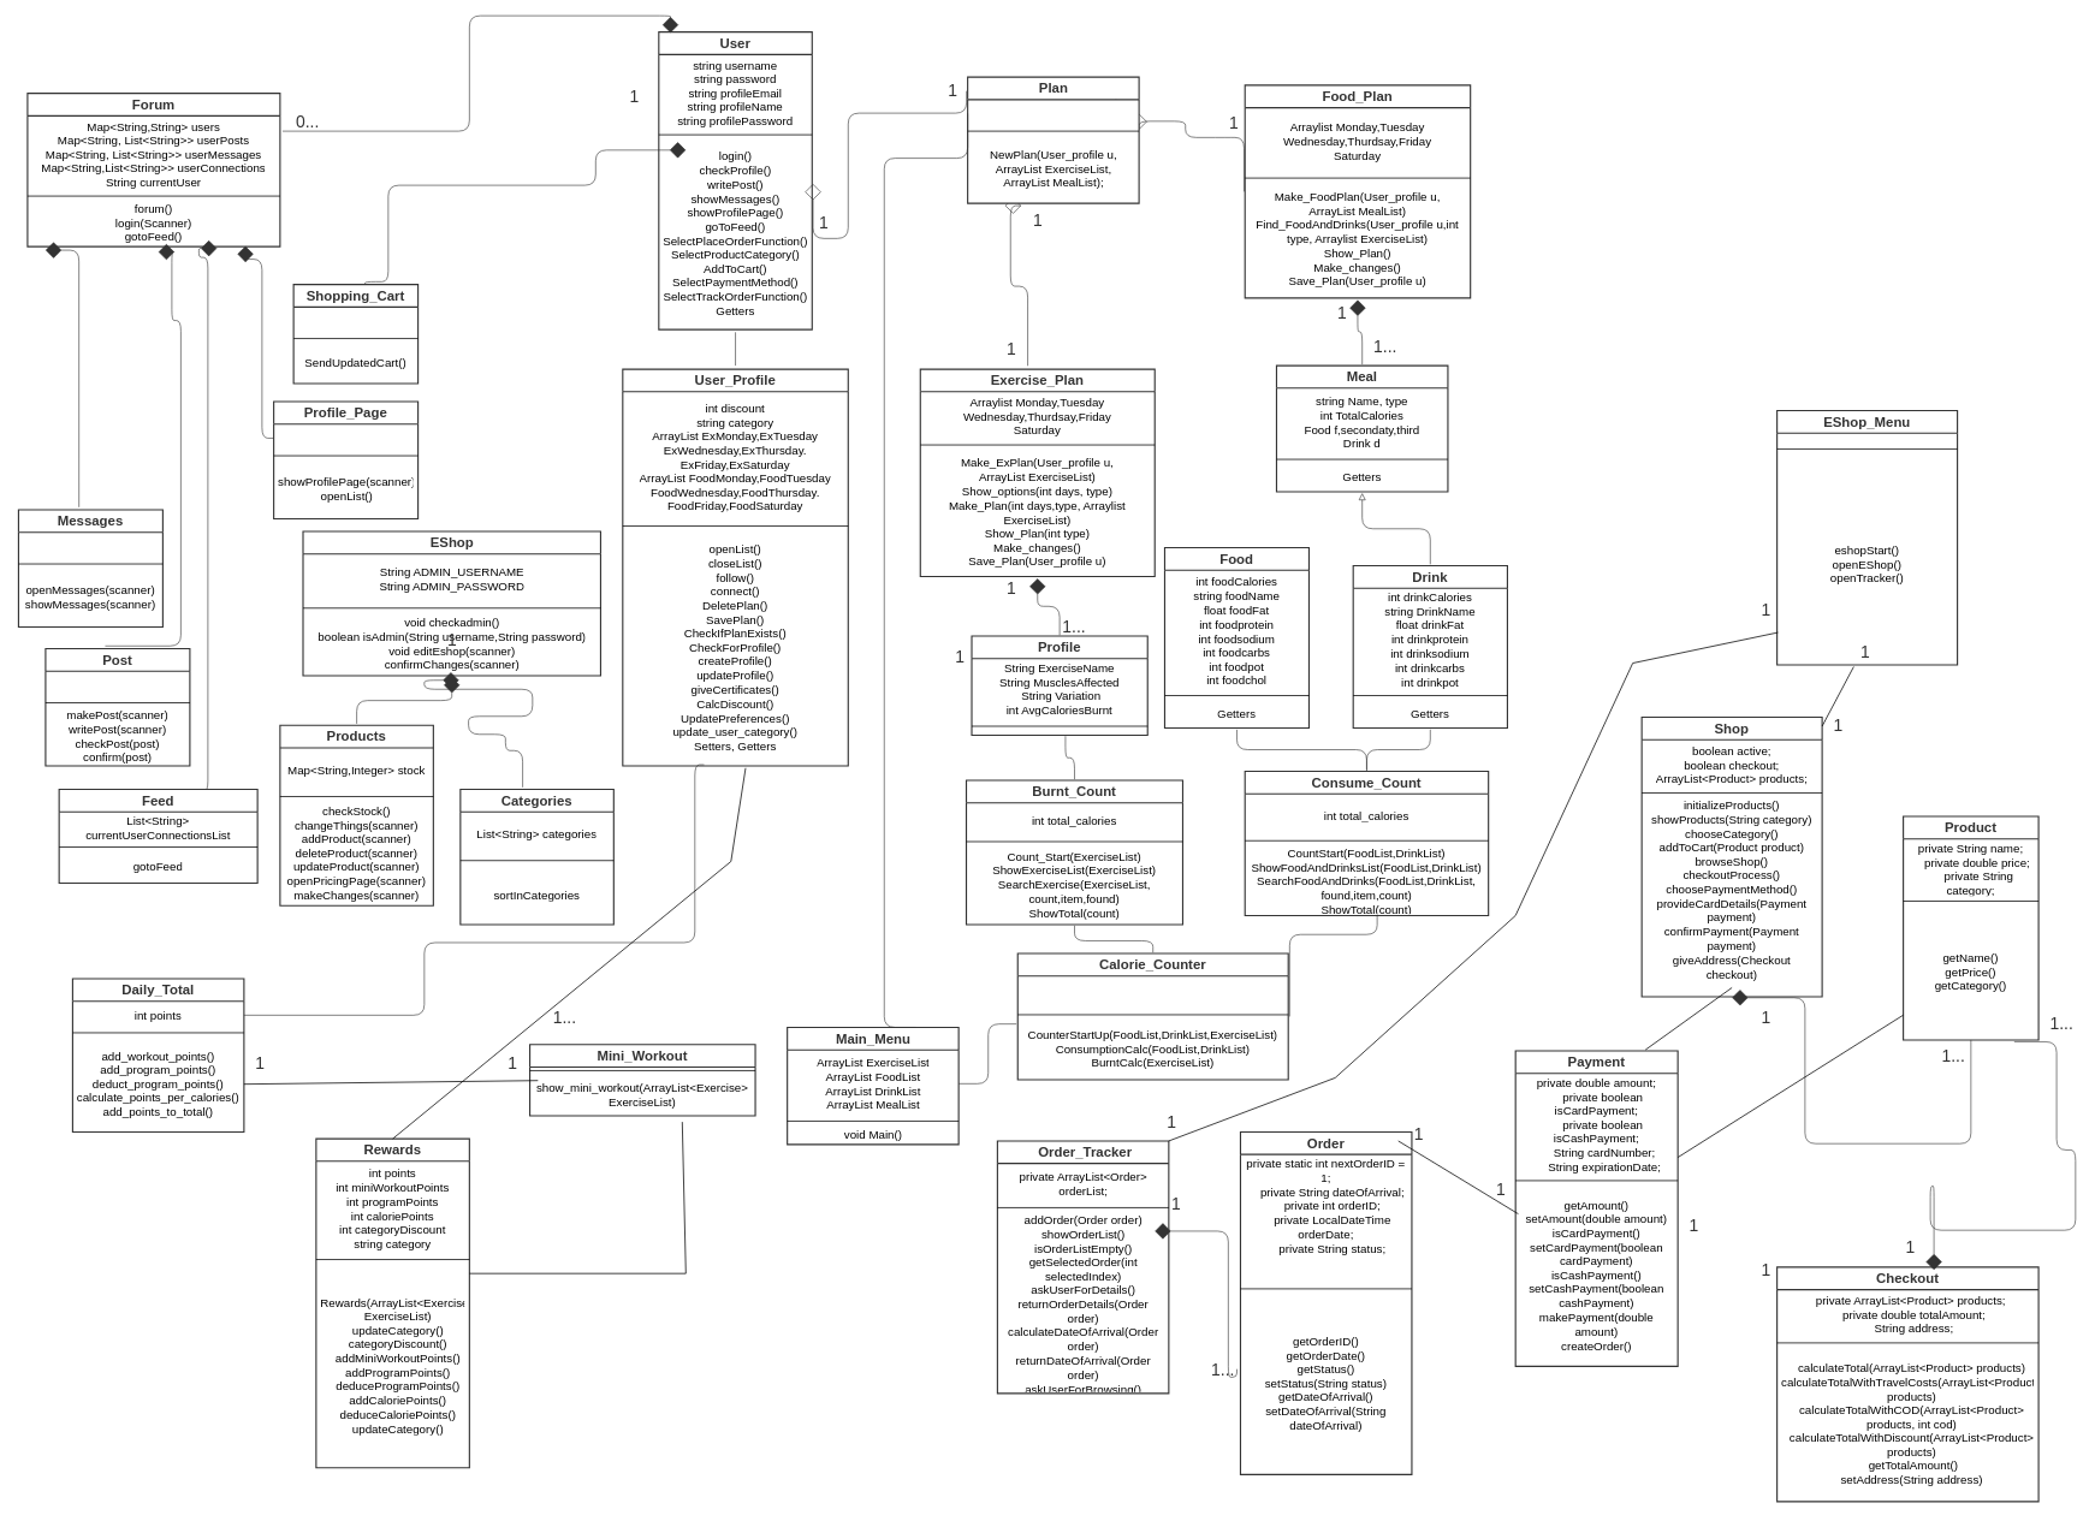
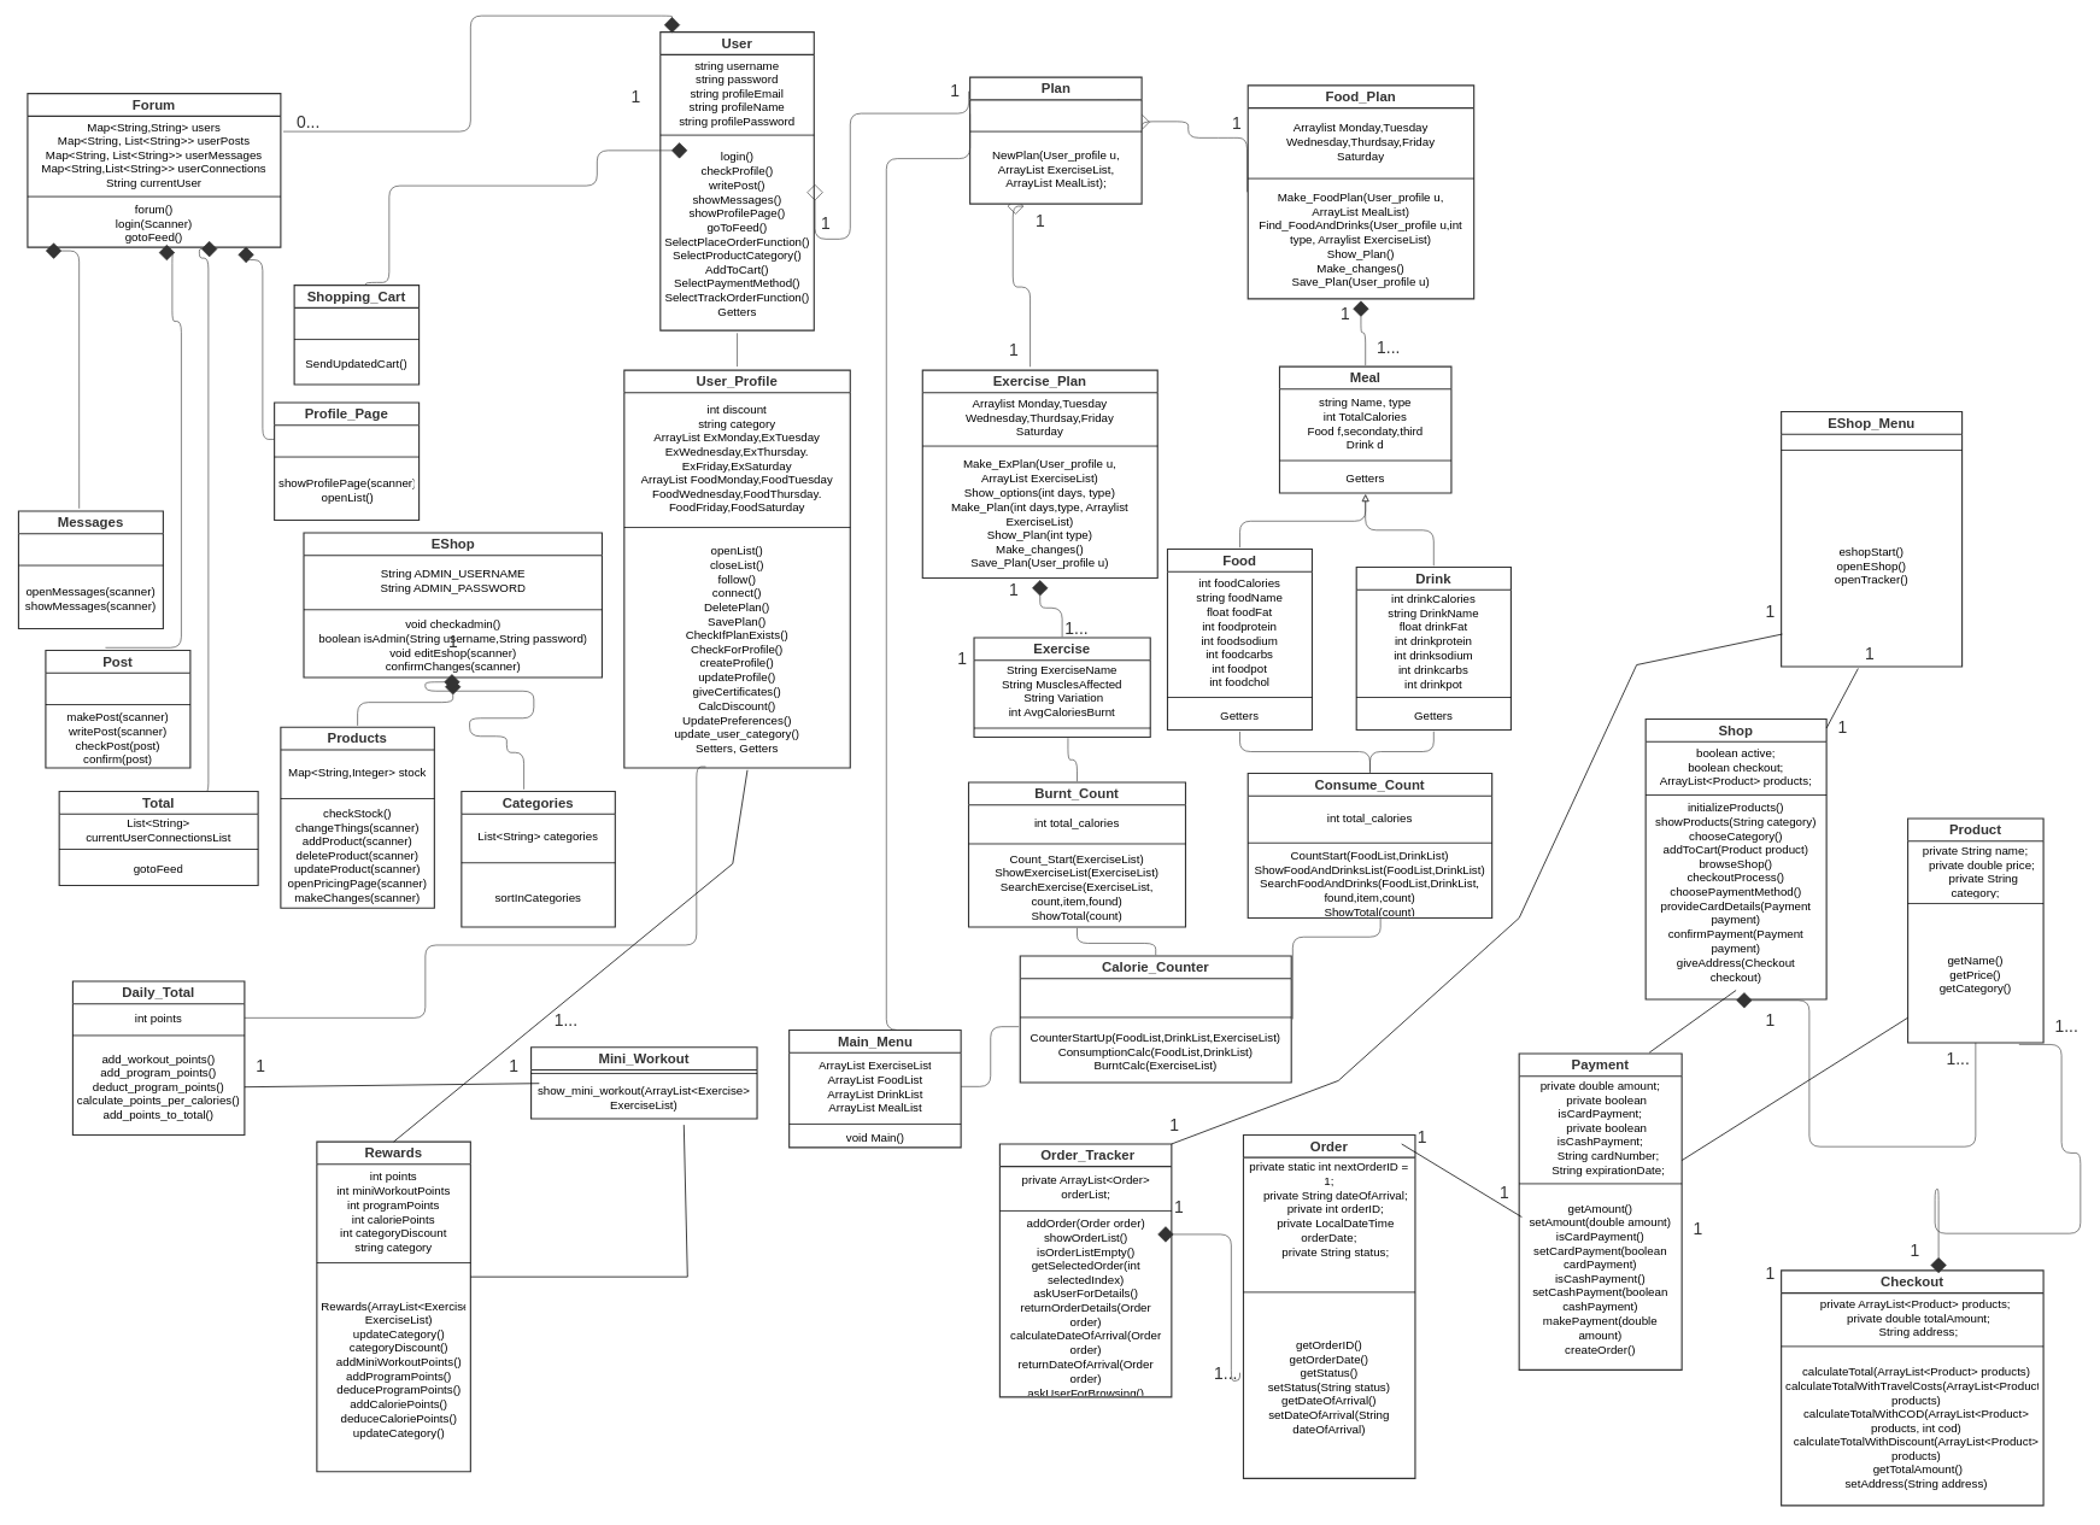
+ <mxCell id="33" value="" style="html=1;jettySize=18;whiteSpace=wrap;fontSize=13;strokeColor=#333333;strokeOpacity=100;strokeWidth=0.8;rounded=1;arcSize=24;edgeStyle=orthogonalEdgeStyle;startArrow=none;endArrow=block;endFill=0;exitX=0.5;exitY=-0.009;exitPerimeter=0;entryX=0.5;entryY=1.009;entryPerimeter=0;lucidId=XfgSdLchSI~7;" parent="1" source="6" target="14" edge="1"><mxGeometry width="100" height="100" relative="1" as="geometry"><Array as="points" /></mxGeometry></mxCell>
- <mxCell id="18" value="Profile" style="html=1;overflow=block;blockSpacing=1;swimlane;childLayout=stackLayout;horizontal=1;horizontalStack=0;resizeParent=1;resizeParentMax=0;resizeLast=0;collapsible=0;marginBottom=0;swimlaneFillColor=#ffffff;startSize=25;whiteSpace=wrap;fontSize=15.2;fontColor=#333333;fontStyle=1;align=center;spacing=0;strokeColor=#333333;strokeOpacity=100;fillOpacity=100;fillColor=#ffffff;strokeWidth=1.5;" parent="1" vertex="1"><mxGeometry x="1077" y="690" width="195" height="110" as="geometry" /></mxCell>
+ <mxCell id="18" value="Exercise" style="html=1;overflow=block;blockSpacing=1;swimlane;childLayout=stackLayout;horizontal=1;horizontalStack=0;resizeParent=1;resizeParentMax=0;resizeLast=0;collapsible=0;marginBottom=0;swimlaneFillColor=#ffffff;startSize=25;whiteSpace=wrap;fontSize=15.2;fontColor=#333333;fontStyle=1;align=center;spacing=0;strokeColor=#333333;strokeOpacity=100;fillOpacity=100;fillColor=#ffffff;strokeWidth=1.5;" parent="1" vertex="1"><mxGeometry x="1077" y="690" width="195" height="110" as="geometry" /></mxCell>
- <mxCell id="115" value="Feed" style="html=1;overflow=block;blockSpacing=1;swimlane;childLayout=stackLayout;horizontal=1;horizontalStack=0;resizeParent=1;resizeParentMax=0;resizeLast=0;collapsible=0;marginBottom=0;swimlaneFillColor=#ffffff;startSize=25;whiteSpace=wrap;fontSize=15.2;fontColor=#333333;fontStyle=1;align=center;spacing=0;strokeColor=#333333;strokeOpacity=100;fillOpacity=100;fillColor=#ffffff;strokeWidth=1.5;" parent="1" vertex="1"><mxGeometry x="65" y="860" width="220" height="104" as="geometry" /></mxCell>
+ <mxCell id="115" value="Total" style="html=1;overflow=block;blockSpacing=1;swimlane;childLayout=stackLayout;horizontal=1;horizontalStack=0;resizeParent=1;resizeParentMax=0;resizeLast=0;collapsible=0;marginBottom=0;swimlaneFillColor=#ffffff;startSize=25;whiteSpace=wrap;fontSize=15.2;fontColor=#333333;fontStyle=1;align=center;spacing=0;strokeColor=#333333;strokeOpacity=100;fillOpacity=100;fillColor=#ffffff;strokeWidth=1.5;" parent="1" vertex="1"><mxGeometry x="65" y="860" width="220" height="104" as="geometry" /></mxCell>
